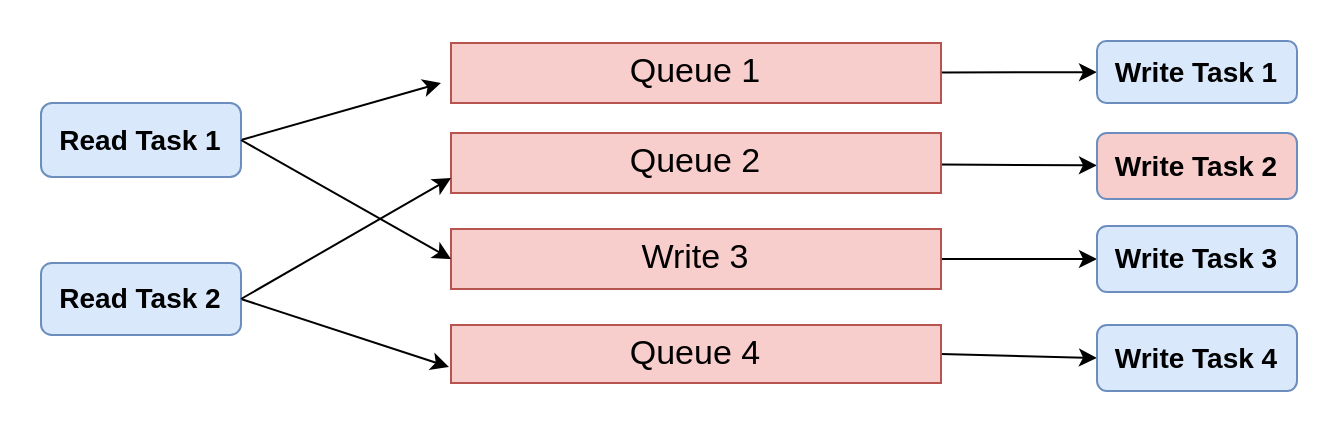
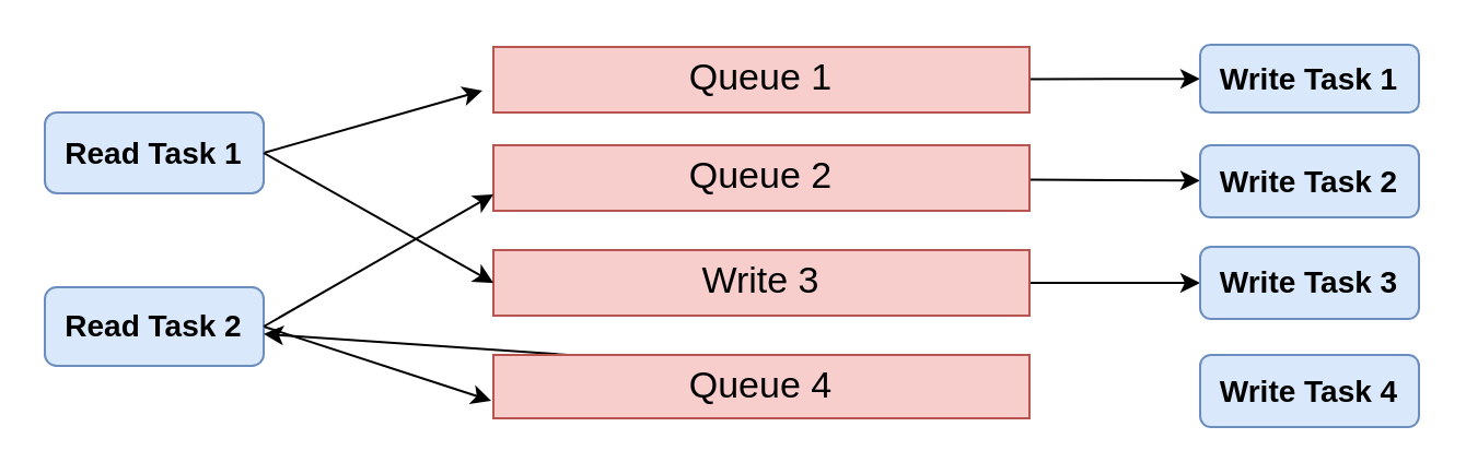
- <mxCell id="15" value="&lt;font style=&quot;font-size: 14px&quot;&gt;&lt;font style=&quot;font-size: 14px&quot;&gt;Write Tas&lt;/font&gt;&lt;font style=&quot;font-size: 14px&quot;&gt;k 2&lt;/font&gt;&lt;/font&gt;" style="rounded=1;whiteSpace=wrap;html=1;fillColor=#f8cecc;strokeColor=#6c8ebf;fontStyle=1;" parent="1" vertex="1"><mxGeometry x="548" y="66" width="100" height="33" as="geometry" /></mxCell>
+ <mxCell id="15" value="&lt;font style=&quot;font-size: 14px&quot;&gt;&lt;font style=&quot;font-size: 14px&quot;&gt;Write Tas&lt;/font&gt;&lt;font style=&quot;font-size: 14px&quot;&gt;k 2&lt;/font&gt;&lt;/font&gt;" style="rounded=1;whiteSpace=wrap;html=1;fillColor=#dae8fc;strokeColor=#6c8ebf;fontStyle=1" parent="1" vertex="1"><mxGeometry x="548" y="66" width="100" height="33" as="geometry" /></mxCell>
- <mxCell id="16" style="edgeStyle=none;html=1;exitX=1;exitY=0.5;exitDx=0;exitDy=0;entryX=0;entryY=0.5;entryDx=0;entryDy=0;" parent="1" source="17" target="19" edge="1"><mxGeometry relative="1" as="geometry" /></mxCell>
+ <mxCell id="16" style="edgeStyle=none;html=1;exitX=1;exitY=0.5;exitDx=0;exitDy=0;" parent="1" source="17" target="5" edge="1"><mxGeometry relative="1" as="geometry" /></mxCell>
